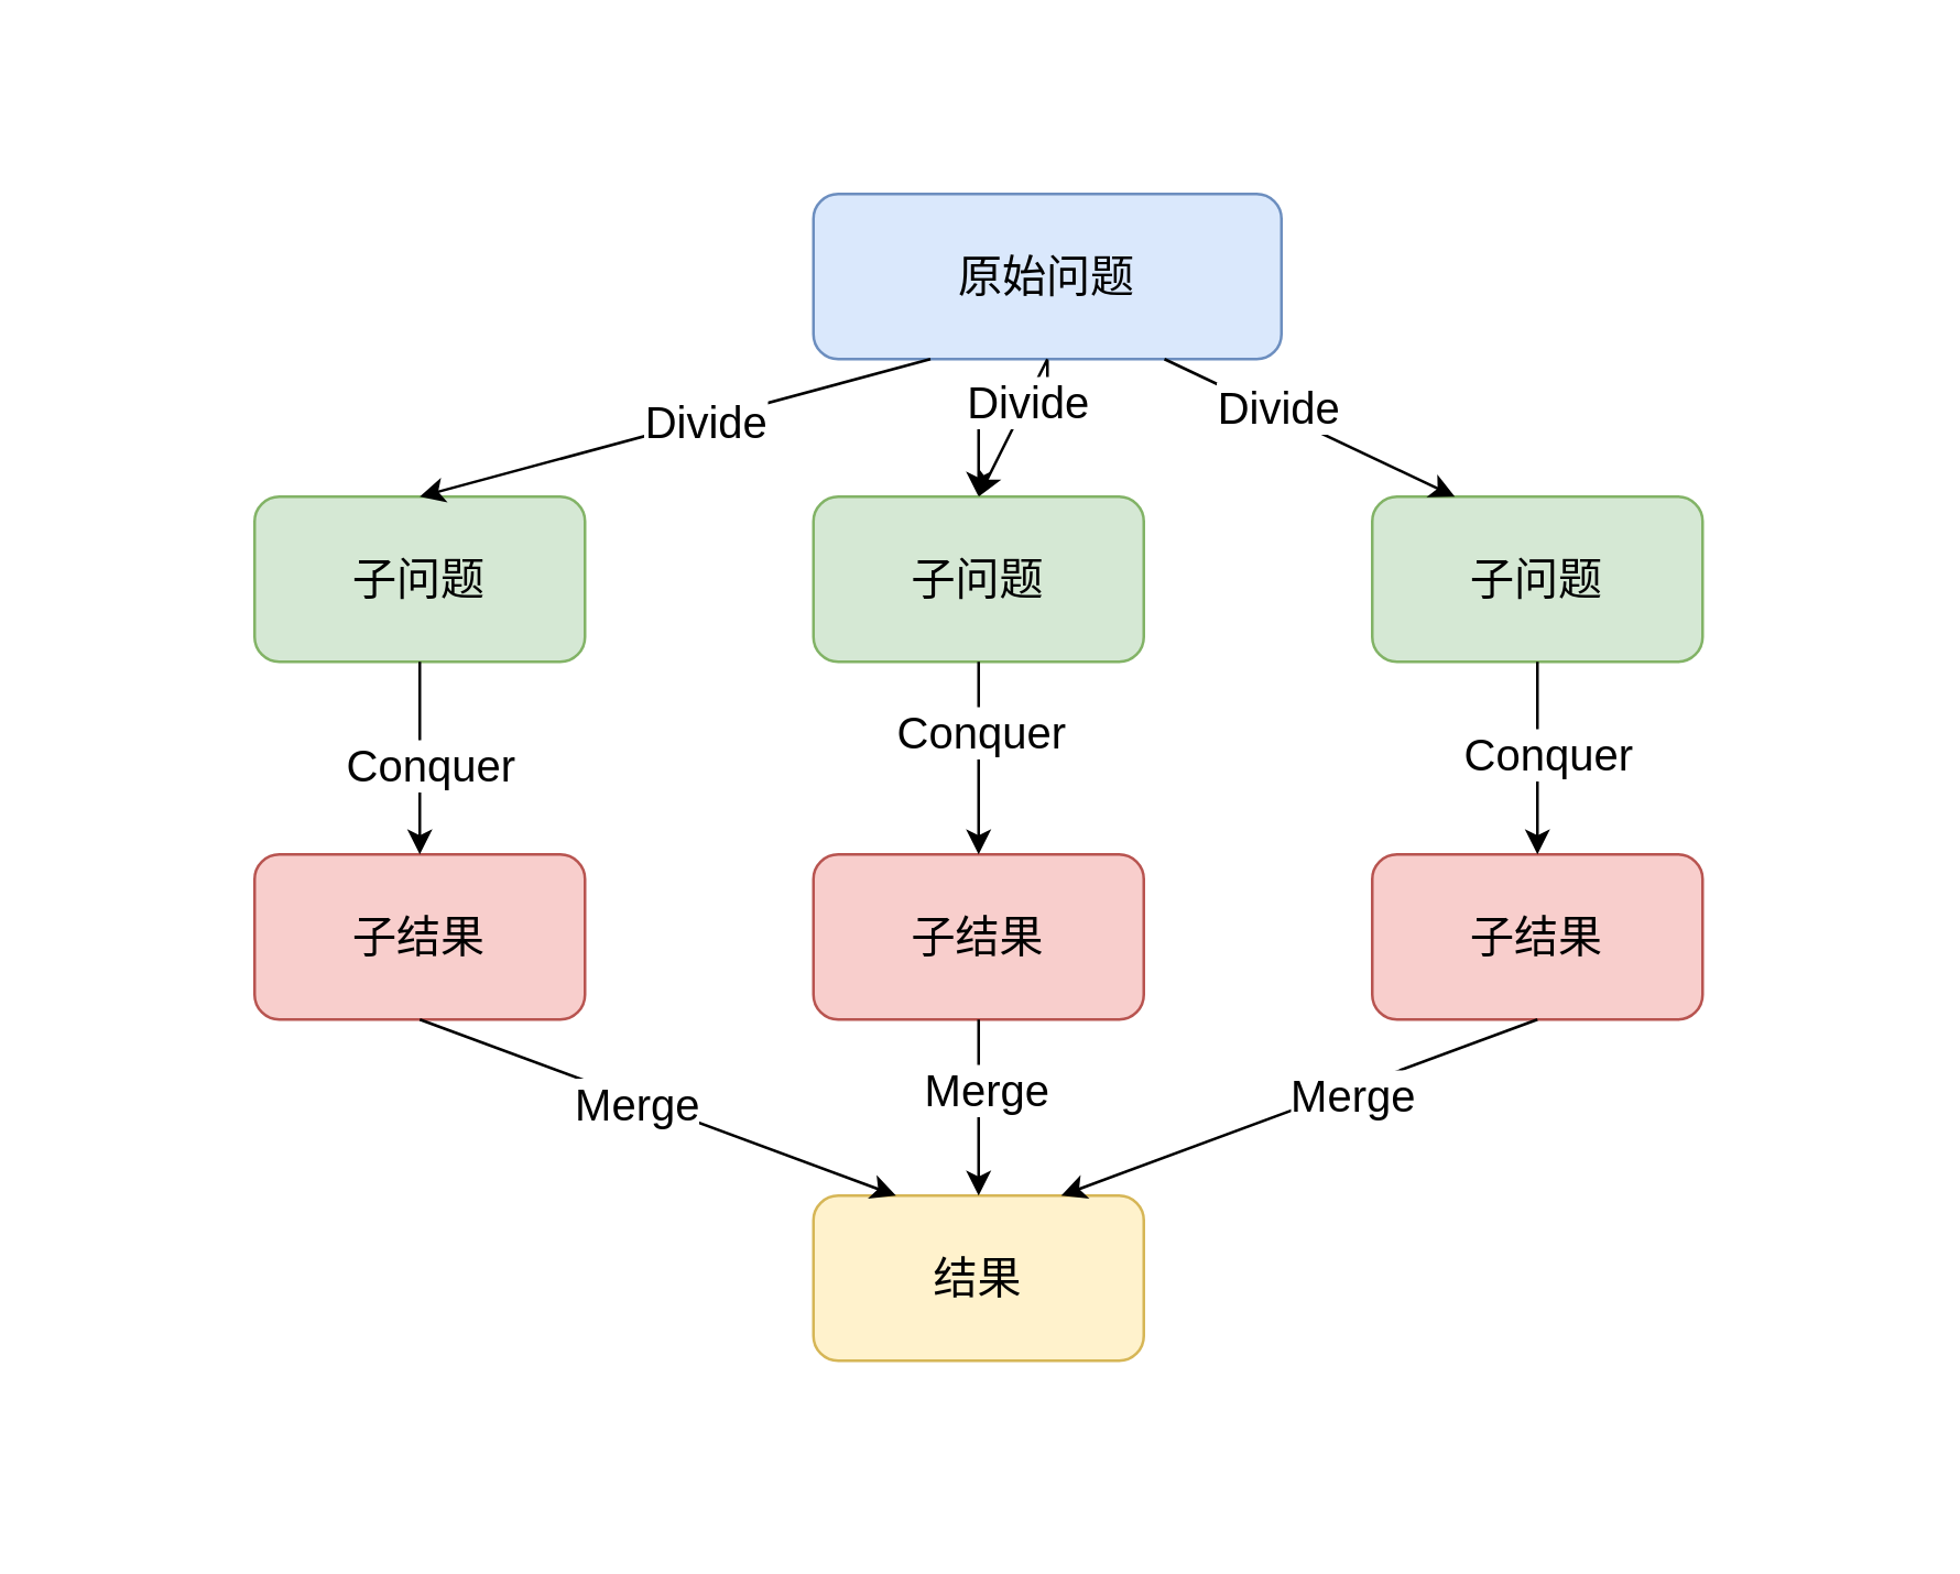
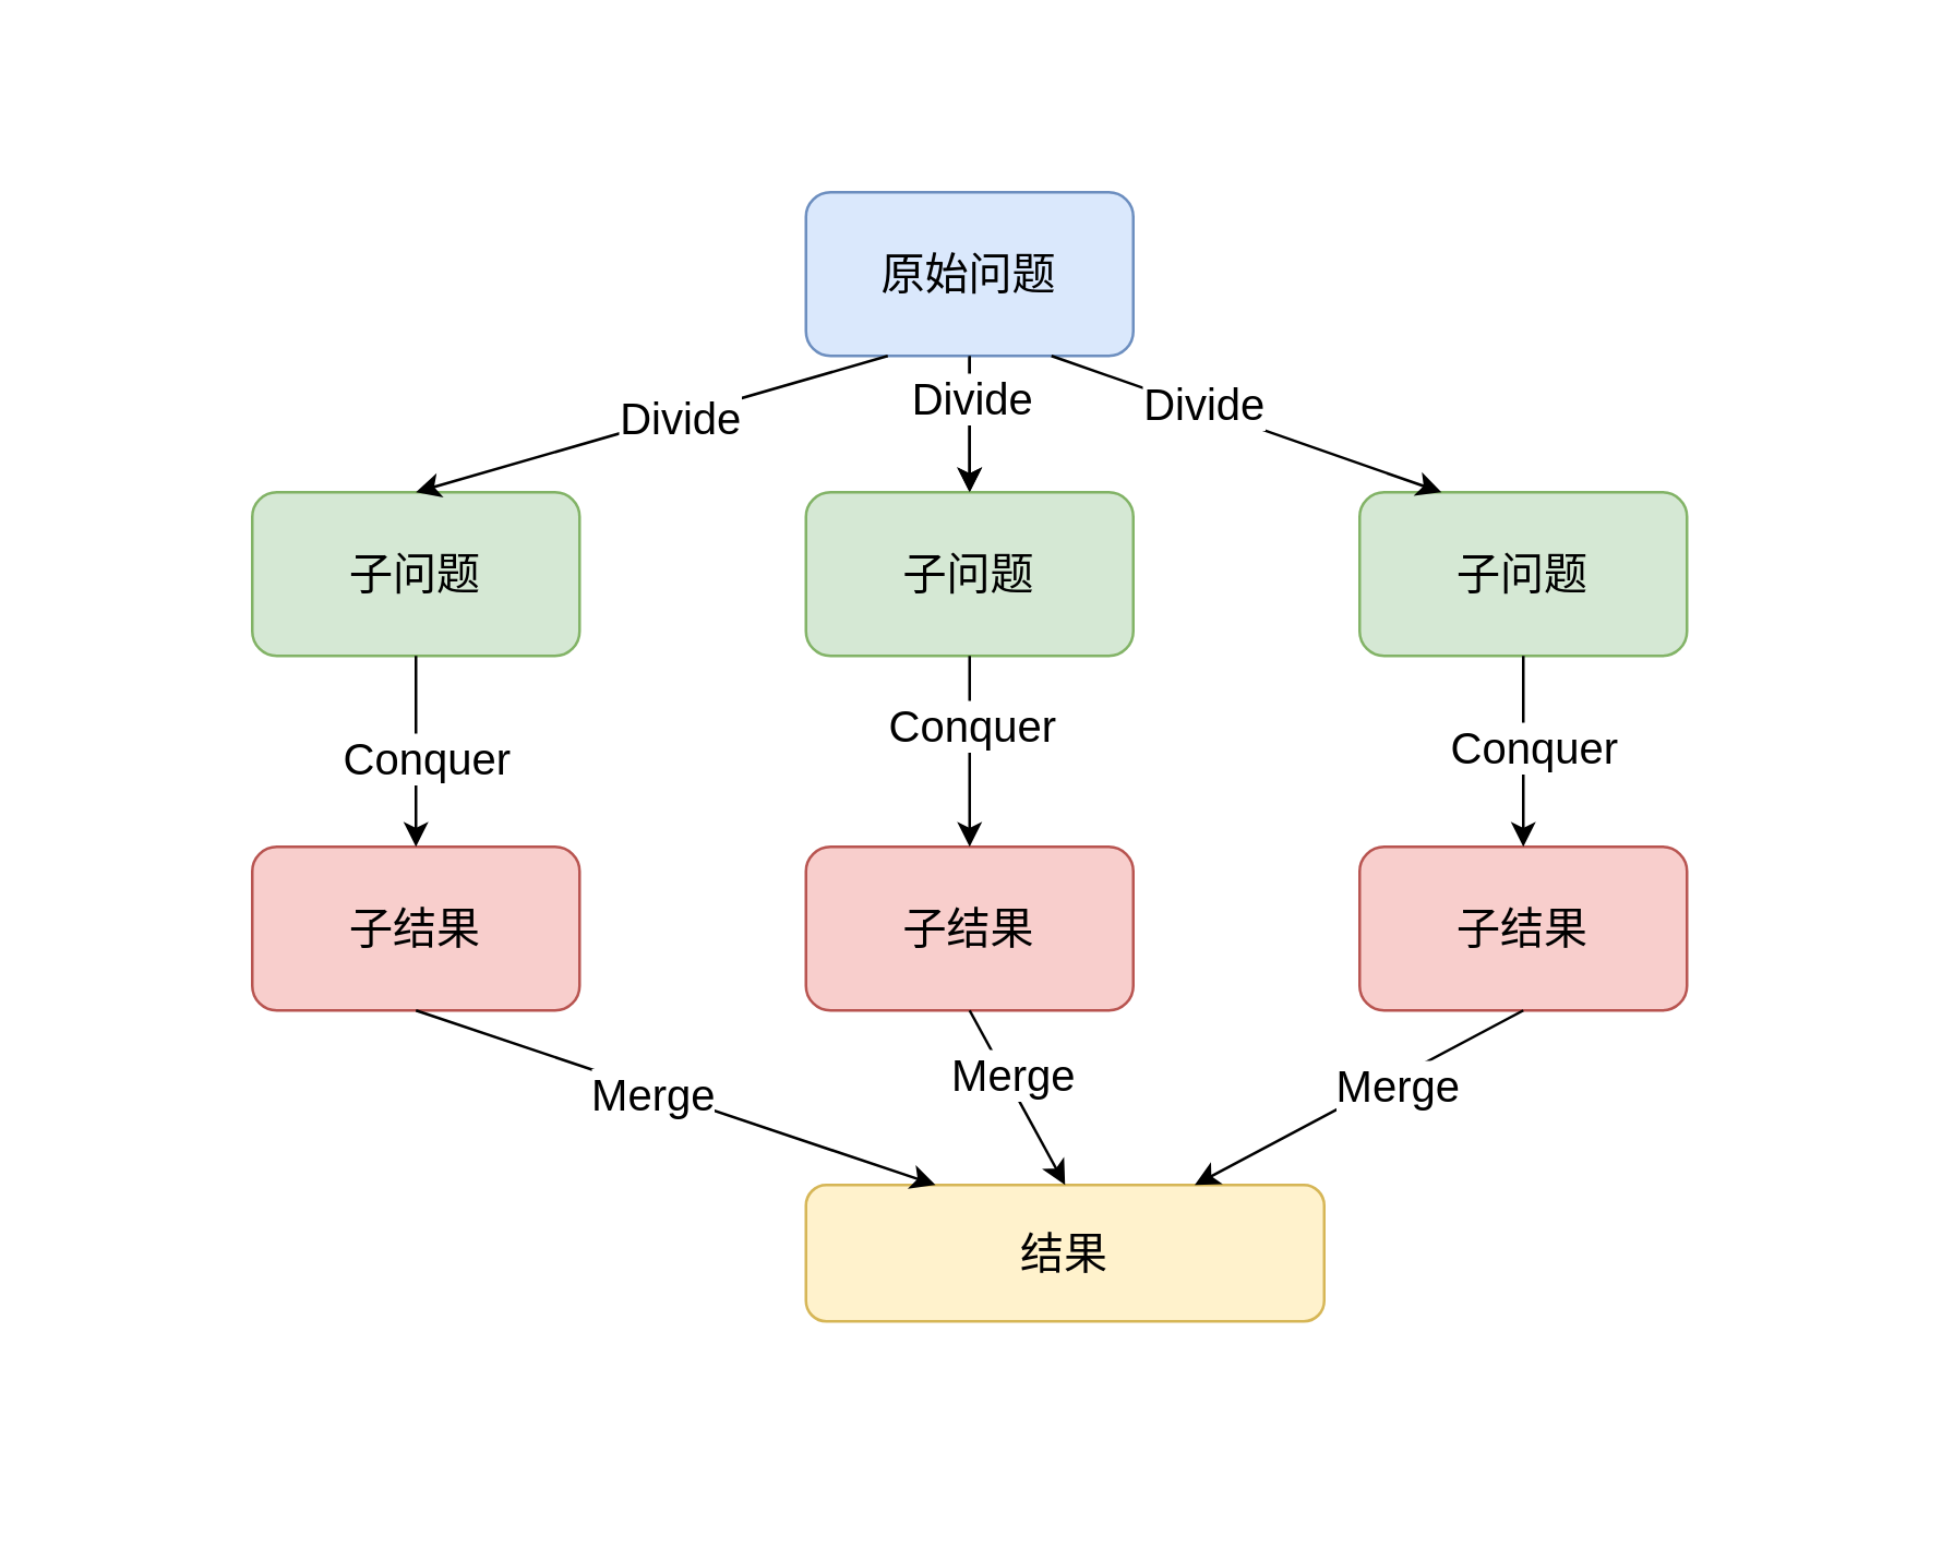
- <mxCell id="4" value="原始问题" style="rounded=1;whiteSpace=wrap;html=1;fillColor=#dae8fc;strokeColor=#6c8ebf;fontSize=16;" vertex="1" parent="1"><mxGeometry x="295" y="70" width="170" height="60" as="geometry" /></mxCell>
+ <mxCell id="4" value="原始问题" style="rounded=1;whiteSpace=wrap;html=1;fillColor=#dae8fc;strokeColor=#6c8ebf;fontSize=16;" vertex="1" parent="1"><mxGeometry x="295" y="70" width="120" height="60" as="geometry" /></mxCell>
- <mxCell id="11" value="结果" style="rounded=1;whiteSpace=wrap;html=1;fillColor=#fff2cc;strokeColor=#d6b656;fontSize=16;" vertex="1" parent="1"><mxGeometry x="295" y="434" width="120" height="60" as="geometry" /></mxCell>
+ <mxCell id="11" value="结果" style="rounded=1;whiteSpace=wrap;html=1;fillColor=#fff2cc;strokeColor=#d6b656;fontSize=16;" vertex="1" parent="1"><mxGeometry x="295" y="434" width="190" height="50" as="geometry" /></mxCell>
